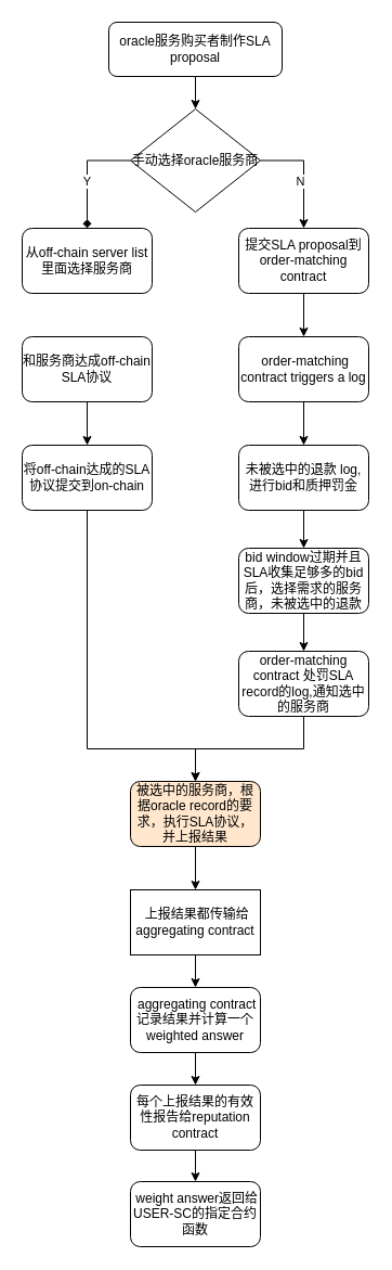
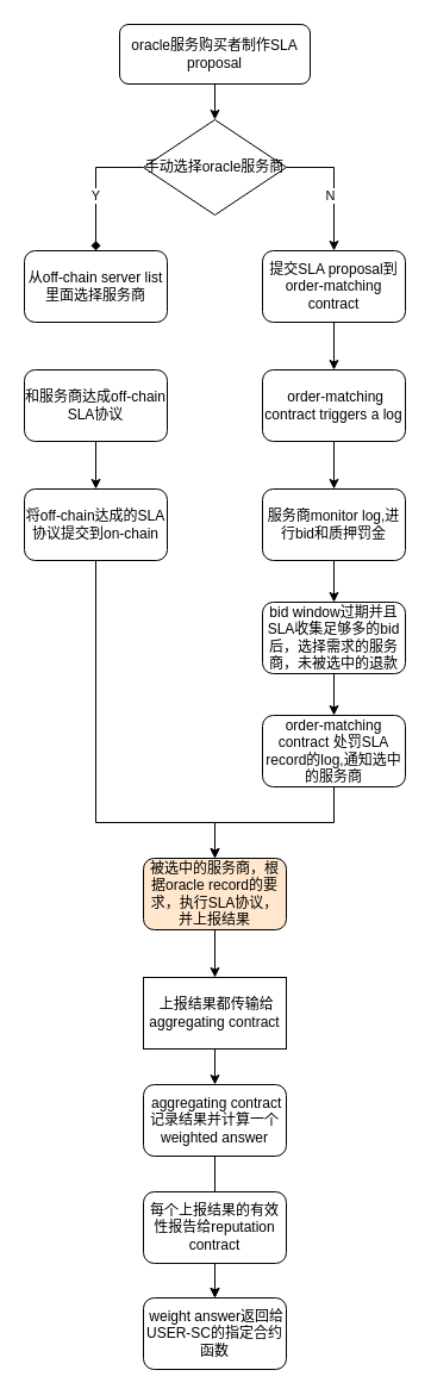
- <mxCell id="9" value="手动选择oracle服务商" style="rhombus;whiteSpace=wrap;html=1;" parent="1" vertex="1"><mxGeometry x="120" y="100" width="120" height="95" as="geometry" /></mxCell>
+ <mxCell id="9" value="手动选择oracle服务商" style="rhombus;whiteSpace=wrap;html=1;" parent="1" vertex="1"><mxGeometry x="120" y="100" width="120" height="80" as="geometry" /></mxCell>
- <mxCell id="20" value="未被选中的退款 log,进行bid和质押罚金" style="rounded=1;whiteSpace=wrap;html=1;" parent="1" vertex="1"><mxGeometry x="220" y="410" width="120" height="60" as="geometry" /></mxCell>
+ <mxCell id="20" value="服务商monitor log,进行bid和质押罚金" style="rounded=1;whiteSpace=wrap;html=1;" parent="1" vertex="1"><mxGeometry x="220" y="410" width="120" height="60" as="geometry" /></mxCell>
- <mxCell id="29" value="" style="edgeStyle=orthogonalEdgeStyle;rounded=0;orthogonalLoop=1;jettySize=auto;html=1;" parent="1" source="30" target="32" edge="1"><mxGeometry relative="1" as="geometry" /></mxCell>
+ <mxCell id="29" value="" style="edgeStyle=orthogonalEdgeStyle;rounded=0;orthogonalLoop=1;jettySize=auto;html=1;" parent="1" source="30" target="33" edge="1"><mxGeometry relative="1" as="geometry" /></mxCell>
